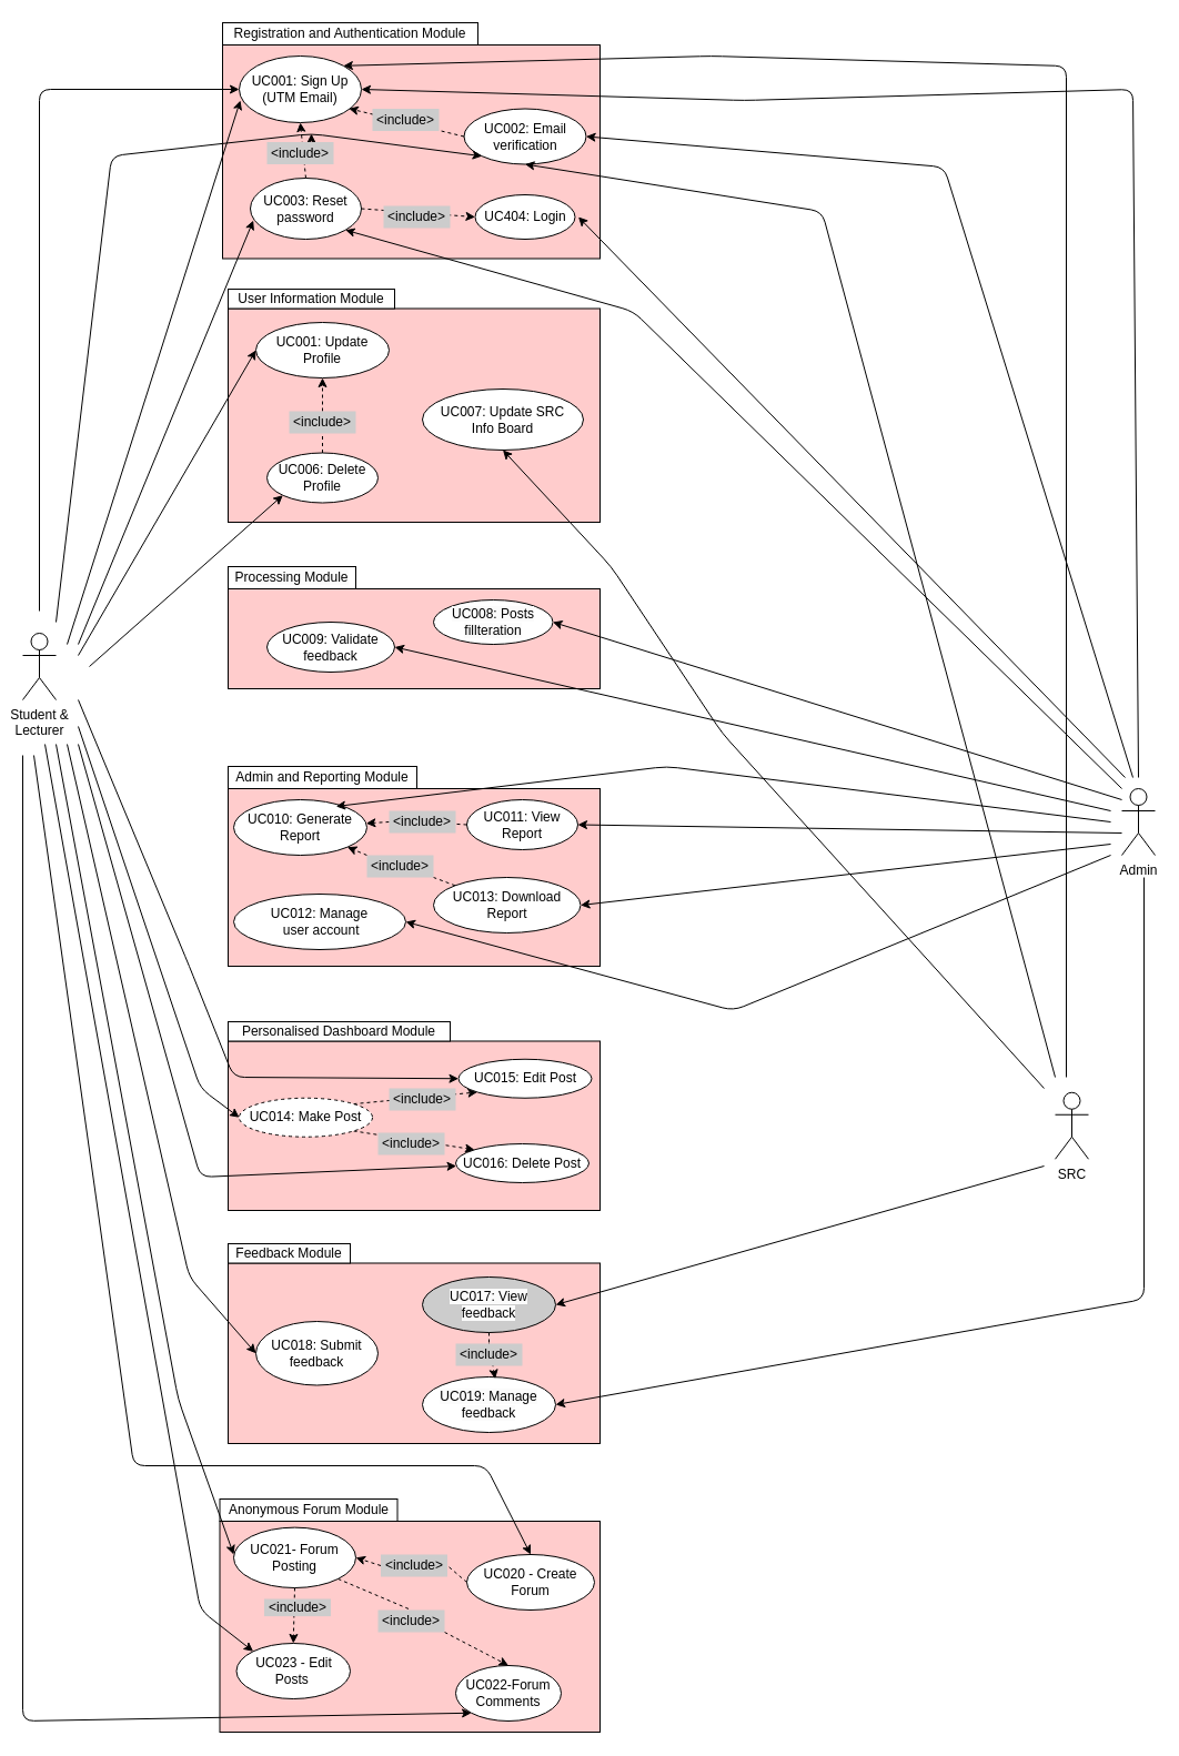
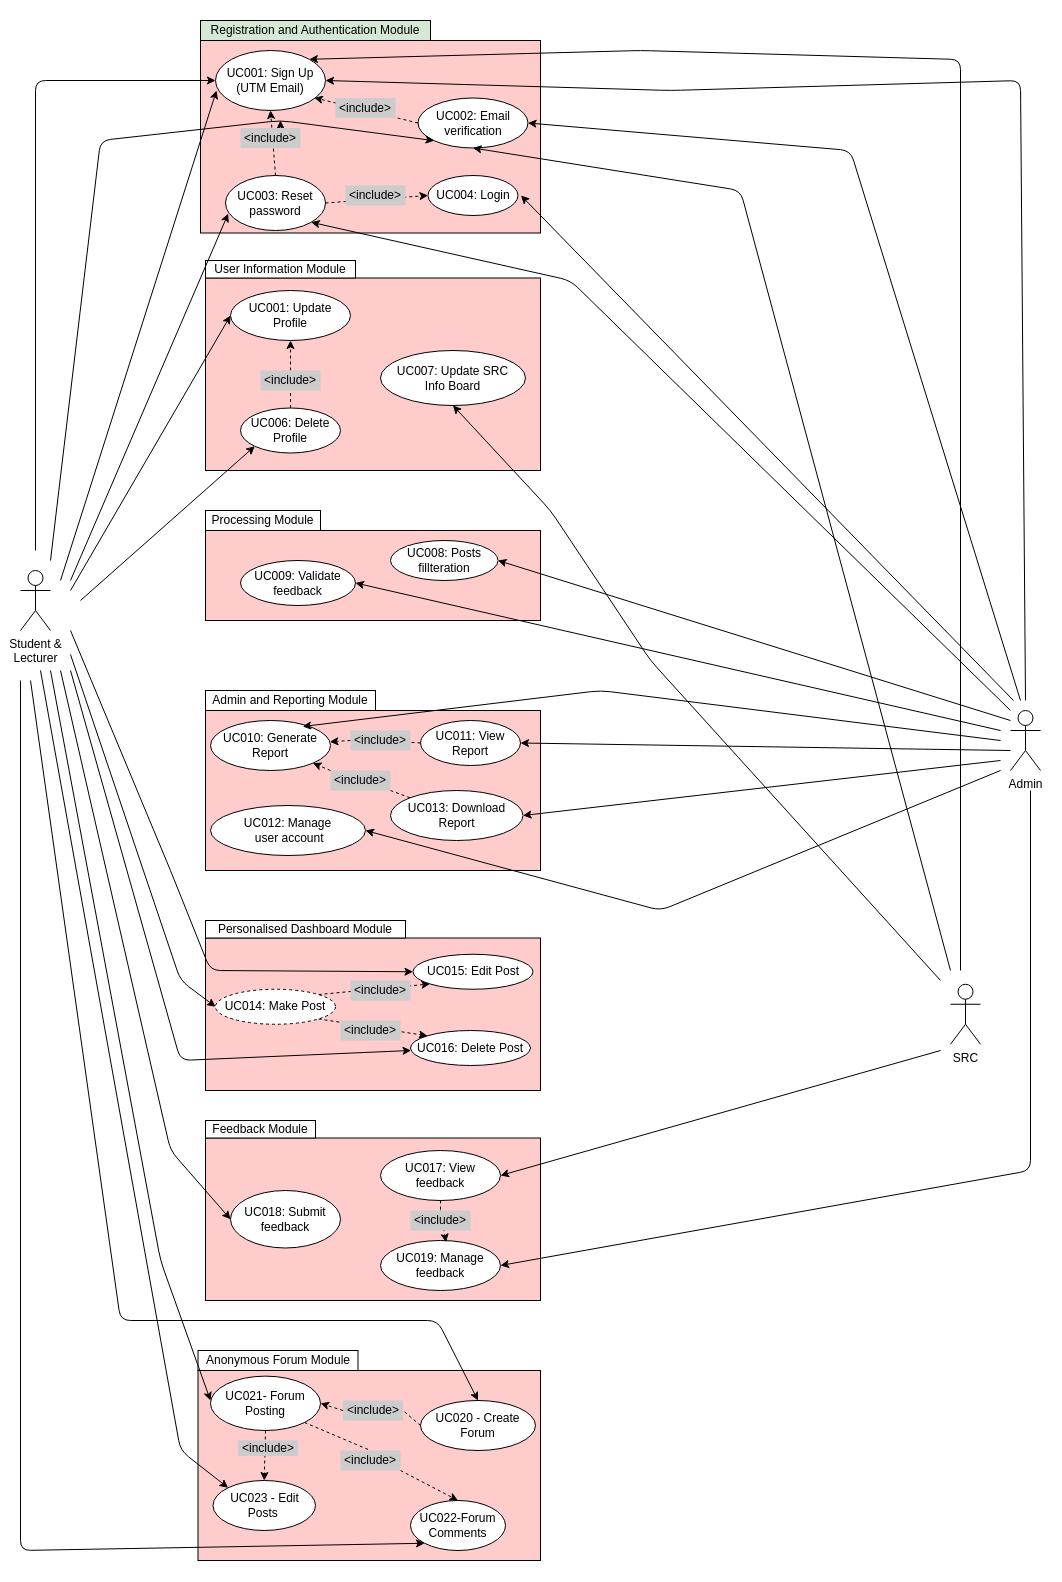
- <mxCell id="7" value="Registration and Authentication Module" style="rounded=0;whiteSpace=wrap;html=1;" parent="1" vertex="1"><mxGeometry x="200" y="20" width="230" height="20" as="geometry" /></mxCell>
+ <mxCell id="7" value="Registration and Authentication Module" style="rounded=0;whiteSpace=wrap;html=1;fillColor=#d5e8d4;" parent="1" vertex="1"><mxGeometry x="200" y="20" width="230" height="20" as="geometry" /></mxCell>
- <mxCell id="13" value="UC003: Reset password" style="ellipse;whiteSpace=wrap;html=1;" parent="1" vertex="1"><mxGeometry x="225" y="160" width="100" height="55" as="geometry" /></mxCell>
+ <mxCell id="13" value="UC003: Reset password" style="ellipse;whiteSpace=wrap;html=1;" parent="1" vertex="1"><mxGeometry x="225" y="175" width="100" height="55" as="geometry" /></mxCell>
- <mxCell id="14" value="UC404: Login" style="ellipse;whiteSpace=wrap;html=1;" parent="1" vertex="1"><mxGeometry x="427.5" y="175" width="90" height="40" as="geometry" /></mxCell>
+ <mxCell id="14" value="UC004: Login" style="ellipse;whiteSpace=wrap;html=1;" parent="1" vertex="1"><mxGeometry x="427.5" y="175" width="90" height="40" as="geometry" /></mxCell>
- <mxCell id="22" value="&lt;span style=&quot;color: rgb(0, 0, 0); font-family: Helvetica; font-size: 12px; font-style: normal; font-variant-ligatures: normal; font-variant-caps: normal; font-weight: 400; letter-spacing: normal; orphans: 2; text-align: center; text-indent: 0px; text-transform: none; widows: 2; word-spacing: 0px; -webkit-text-stroke-width: 0px; background-color: rgb(251, 251, 251); text-decoration-thickness: initial; text-decoration-style: initial; text-decoration-color: initial; float: none; display: inline !important;&quot;&gt;UC017: View feedback&lt;/span&gt;" style="ellipse;whiteSpace=wrap;html=1;fillColor=#cccccc;" parent="1" vertex="1"><mxGeometry x="380" y="1150" width="120" height="50" as="geometry" /></mxCell>
+ <mxCell id="22" value="&lt;span style=&quot;color: rgb(0, 0, 0); font-family: Helvetica; font-size: 12px; font-style: normal; font-variant-ligatures: normal; font-variant-caps: normal; font-weight: 400; letter-spacing: normal; orphans: 2; text-align: center; text-indent: 0px; text-transform: none; widows: 2; word-spacing: 0px; -webkit-text-stroke-width: 0px; background-color: rgb(251, 251, 251); text-decoration-thickness: initial; text-decoration-style: initial; text-decoration-color: initial; float: none; display: inline !important;&quot;&gt;UC017: View feedback&lt;/span&gt;" style="ellipse;whiteSpace=wrap;html=1;" parent="1" vertex="1"><mxGeometry x="380" y="1150" width="120" height="50" as="geometry" /></mxCell>
